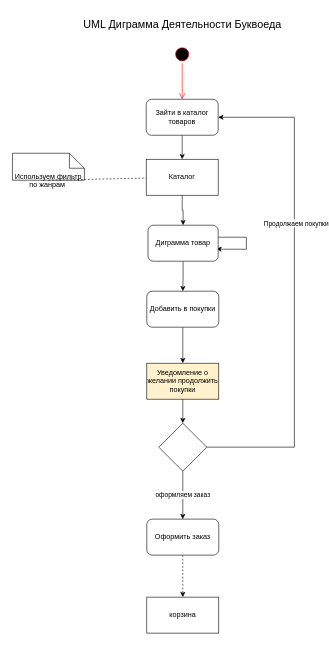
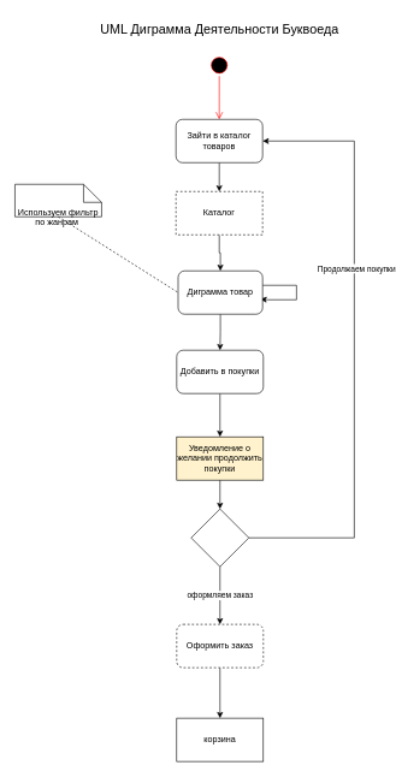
- <mxCell id="8" value="Каталог" style="rounded=0;whiteSpace=wrap;html=1;" vertex="1" parent="1"><mxGeometry x="243" y="265" width="120" height="60" as="geometry" /></mxCell>
+ <mxCell id="8" value="Каталог" style="rounded=0;whiteSpace=wrap;html=1;dashed=1;" vertex="1" parent="1"><mxGeometry x="243" y="265" width="120" height="60" as="geometry" /></mxCell>
- <mxCell id="13" value="" style="endArrow=none;dashed=1;html=1;rounded=0;exitX=0.5;exitY=1;exitDx=0;exitDy=0;exitPerimeter=0;" edge="1" parent="1" source="12" target="8"><mxGeometry width="50" height="50" relative="1" as="geometry"><mxPoint x="280" y="385" as="sourcePoint" /><mxPoint x="330" y="335" as="targetPoint" /></mxGeometry></mxCell>
+ <mxCell id="13" value="" style="endArrow=none;dashed=1;html=1;rounded=0;exitX=0.5;exitY=1;exitDx=0;exitDy=0;exitPerimeter=0;entryX=0;entryY=0.5;entryDx=0;entryDy=0;" edge="1" parent="1" source="12" target="11"><mxGeometry width="50" height="50" relative="1" as="geometry"><mxPoint x="280" y="385" as="sourcePoint" /><mxPoint x="330" y="335" as="targetPoint" /></mxGeometry></mxCell>
- <mxCell id="23" value="Оформить заказ" style="rounded=1;whiteSpace=wrap;html=1;" vertex="1" parent="1"><mxGeometry x="244" y="865" width="120" height="60" as="geometry" /></mxCell>
+ <mxCell id="23" value="Оформить заказ" style="rounded=1;whiteSpace=wrap;html=1;dashed=1;" vertex="1" parent="1"><mxGeometry x="244" y="865" width="120" height="60" as="geometry" /></mxCell>
- <mxCell id="22" value="" style="edgeStyle=orthogonalEdgeStyle;rounded=0;orthogonalLoop=1;jettySize=auto;html=1;dashed=1;" edge="1" parent="1" source="23" target="24"><mxGeometry relative="1" as="geometry" /></mxCell>
+ <mxCell id="22" value="" style="edgeStyle=orthogonalEdgeStyle;rounded=0;orthogonalLoop=1;jettySize=auto;html=1;" edge="1" parent="1" source="23" target="24"><mxGeometry relative="1" as="geometry" /></mxCell>
